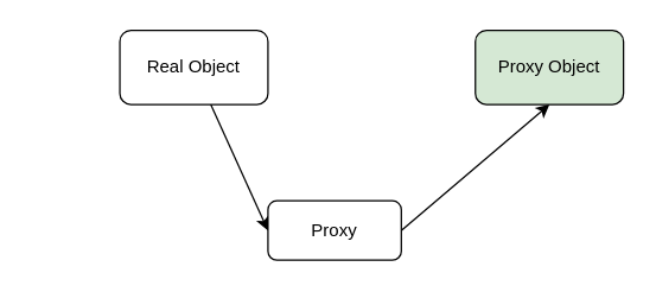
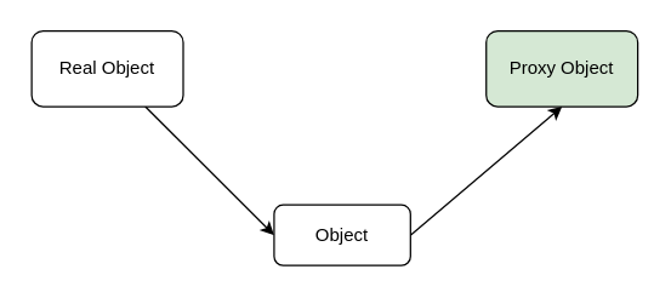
- <mxCell id="3" value="Real Object" style="rounded=1;whiteSpace=wrap;html=1;" vertex="1" parent="1"><mxGeometry x="80" y="20" width="100" height="50" as="geometry" /></mxCell>
+ <mxCell id="3" value="Real Object" style="rounded=1;whiteSpace=wrap;html=1;" vertex="1" parent="1"><mxGeometry x="20" y="20" width="100" height="50" as="geometry" /></mxCell>
- <mxCell id="5" value="Proxy" style="rounded=1;whiteSpace=wrap;html=1;" vertex="1" parent="1"><mxGeometry x="180" y="135" width="90" height="40" as="geometry" /></mxCell>
+ <mxCell id="5" value="Object" style="rounded=1;whiteSpace=wrap;html=1;" vertex="1" parent="1"><mxGeometry x="180" y="135" width="90" height="40" as="geometry" /></mxCell>
